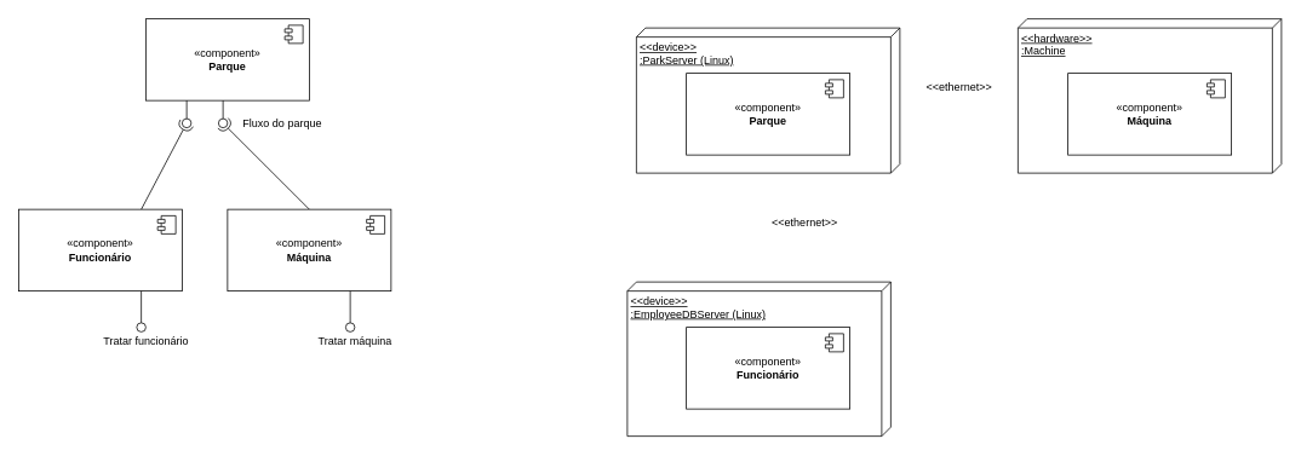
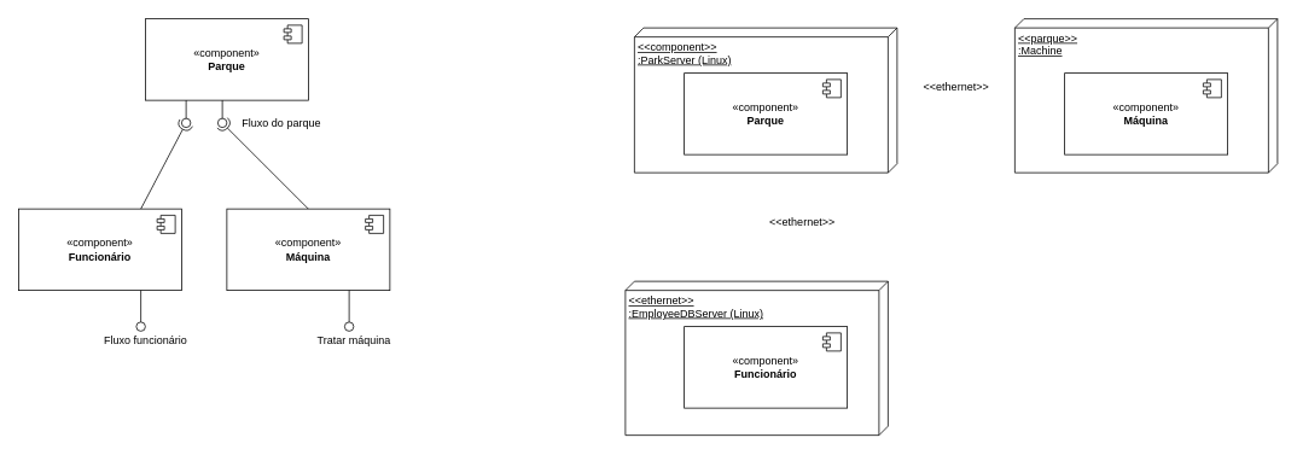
- <mxCell id="24" value="&amp;lt;&amp;lt;hardware&amp;gt;&amp;gt;&lt;div&gt;:Machine&lt;/div&gt;" style="verticalAlign=top;align=left;spacingTop=8;spacingLeft=2;spacingRight=12;shape=cube;size=10;direction=south;fontStyle=4;html=1;whiteSpace=wrap;" vertex="1" parent="1"><mxGeometry x="1120" y="20" width="290" height="170" as="geometry" /></mxCell>
+ <mxCell id="24" value="&amp;lt;&amp;lt;parque&amp;gt;&amp;gt;&lt;div&gt;:Machine&lt;/div&gt;" style="verticalAlign=top;align=left;spacingTop=8;spacingLeft=2;spacingRight=12;shape=cube;size=10;direction=south;fontStyle=4;html=1;whiteSpace=wrap;" vertex="1" parent="1"><mxGeometry x="1120" y="20" width="290" height="170" as="geometry" /></mxCell>
- <mxCell id="16" value="&amp;lt;&amp;lt;device&amp;gt;&amp;gt;&lt;div&gt;:ParkServer (Linux)&lt;/div&gt;" style="verticalAlign=top;align=left;spacingTop=8;spacingLeft=2;spacingRight=12;shape=cube;size=10;direction=south;fontStyle=4;html=1;whiteSpace=wrap;" vertex="1" parent="1"><mxGeometry x="700" y="30" width="290" height="160" as="geometry" /></mxCell>
+ <mxCell id="16" value="&amp;lt;&amp;lt;component&amp;gt;&amp;gt;&lt;div&gt;:ParkServer (Linux)&lt;/div&gt;" style="verticalAlign=top;align=left;spacingTop=8;spacingLeft=2;spacingRight=12;shape=cube;size=10;direction=south;fontStyle=4;html=1;whiteSpace=wrap;" vertex="1" parent="1"><mxGeometry x="700" y="30" width="290" height="160" as="geometry" /></mxCell>
- <mxCell id="27" value="&amp;lt;&amp;lt;device&amp;gt;&amp;gt;&lt;div&gt;:EmployeeDBServer (Linux)&lt;/div&gt;" style="verticalAlign=top;align=left;spacingTop=8;spacingLeft=2;spacingRight=12;shape=cube;size=10;direction=south;fontStyle=4;html=1;whiteSpace=wrap;" vertex="1" parent="1"><mxGeometry x="690" y="310" width="290" height="170" as="geometry" /></mxCell>
+ <mxCell id="27" value="&amp;lt;&amp;lt;ethernet&amp;gt;&amp;gt;&lt;div&gt;:EmployeeDBServer (Linux)&lt;/div&gt;" style="verticalAlign=top;align=left;spacingTop=8;spacingLeft=2;spacingRight=12;shape=cube;size=10;direction=south;fontStyle=4;html=1;whiteSpace=wrap;" vertex="1" parent="1"><mxGeometry x="690" y="310" width="290" height="170" as="geometry" /></mxCell>
- <mxCell id="19" value="Tratar funcionário" style="text;html=1;align=center;verticalAlign=middle;resizable=0;points=[];autosize=1;strokeColor=none;fillColor=none;" vertex="1" parent="1"><mxGeometry x="100" y="360" width="120" height="30" as="geometry" /></mxCell>
+ <mxCell id="19" value="Fluxo funcionário" style="text;html=1;align=center;verticalAlign=middle;resizable=0;points=[];autosize=1;strokeColor=none;fillColor=none;" vertex="1" parent="1"><mxGeometry x="100" y="360" width="120" height="30" as="geometry" /></mxCell>
